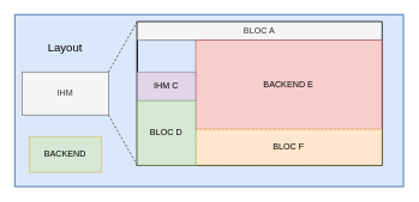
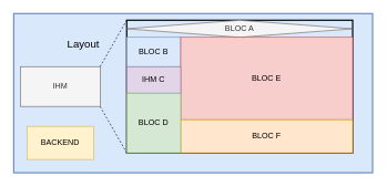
- <mxCell id="7" value="BLOC A" style="rounded=0;whiteSpace=wrap;html=1;fillColor=#f5f5f5;strokeColor=#666666;fontColor=#333333;" parent="1" vertex="1"><mxGeometry x="190" y="30" width="340" height="25.806" as="geometry" /></mxCell>
+ <mxCell id="7" value="BLOC A" style="rhombus;whiteSpace=wrap;html=1;fillColor=#f5f5f5;strokeColor=#666666;fontColor=#333333;" parent="1" vertex="1"><mxGeometry x="190" y="30" width="340" height="25.806" as="geometry" /></mxCell>
- <mxCell id="13" value="Layout" style="text;html=1;align=center;verticalAlign=middle;whiteSpace=wrap;rounded=0;spacing=2;fontSize=16;" parent="1" vertex="1"><mxGeometry x="60" y="50" width="60" height="30" as="geometry" /></mxCell>
+ <mxCell id="13" value="Layout" style="text;html=1;align=center;verticalAlign=middle;whiteSpace=wrap;rounded=0;spacing=2;fontSize=16;" parent="1" vertex="1"><mxGeometry x="95" y="50" width="60" height="30" as="geometry" /></mxCell>
+ <mxCell id="8" value="BLOC B" style="rounded=0;whiteSpace=wrap;html=1;fillColor=#dae8fc;strokeColor=#6c8ebf;" parent="1" vertex="1"><mxGeometry x="190" y="55.81" width="81.3" height="44.19" as="geometry" /></mxCell>
- <mxCell id="9" value="BACKEND E" style="rounded=0;whiteSpace=wrap;html=1;fillColor=#f8cecc;strokeColor=#b85450;" parent="1" vertex="1"><mxGeometry x="271.3" y="55.81" width="258.7" height="124.19" as="geometry" /></mxCell>
+ <mxCell id="9" value="BLOC E" style="rounded=0;whiteSpace=wrap;html=1;fillColor=#f8cecc;strokeColor=#b85450;" parent="1" vertex="1"><mxGeometry x="271.3" y="55.81" width="258.7" height="124.19" as="geometry" /></mxCell>
- <mxCell id="11" value="BLOC F" style="rounded=0;whiteSpace=wrap;html=1;fillColor=#ffe6cc;strokeColor=#d79b00;dashed=1;" parent="1" vertex="1"><mxGeometry x="271.3" y="180" width="258.7" height="50" as="geometry" /></mxCell>
+ <mxCell id="11" value="BLOC F" style="rounded=0;whiteSpace=wrap;html=1;fillColor=#ffe6cc;strokeColor=#d79b00;" parent="1" vertex="1"><mxGeometry x="271.3" y="180" width="258.7" height="50" as="geometry" /></mxCell>
- <mxCell id="14" value="BACKEND" style="rounded=0;whiteSpace=wrap;html=1;fillColor=#d5e8d4;strokeColor=#d6b656;" parent="1" vertex="1"><mxGeometry x="40" y="190" width="100" height="50" as="geometry" /></mxCell>
+ <mxCell id="14" value="BACKEND" style="rounded=0;whiteSpace=wrap;html=1;fillColor=#fff2cc;strokeColor=#d6b656;" parent="1" vertex="1"><mxGeometry x="40" y="190" width="100" height="50" as="geometry" /></mxCell>
